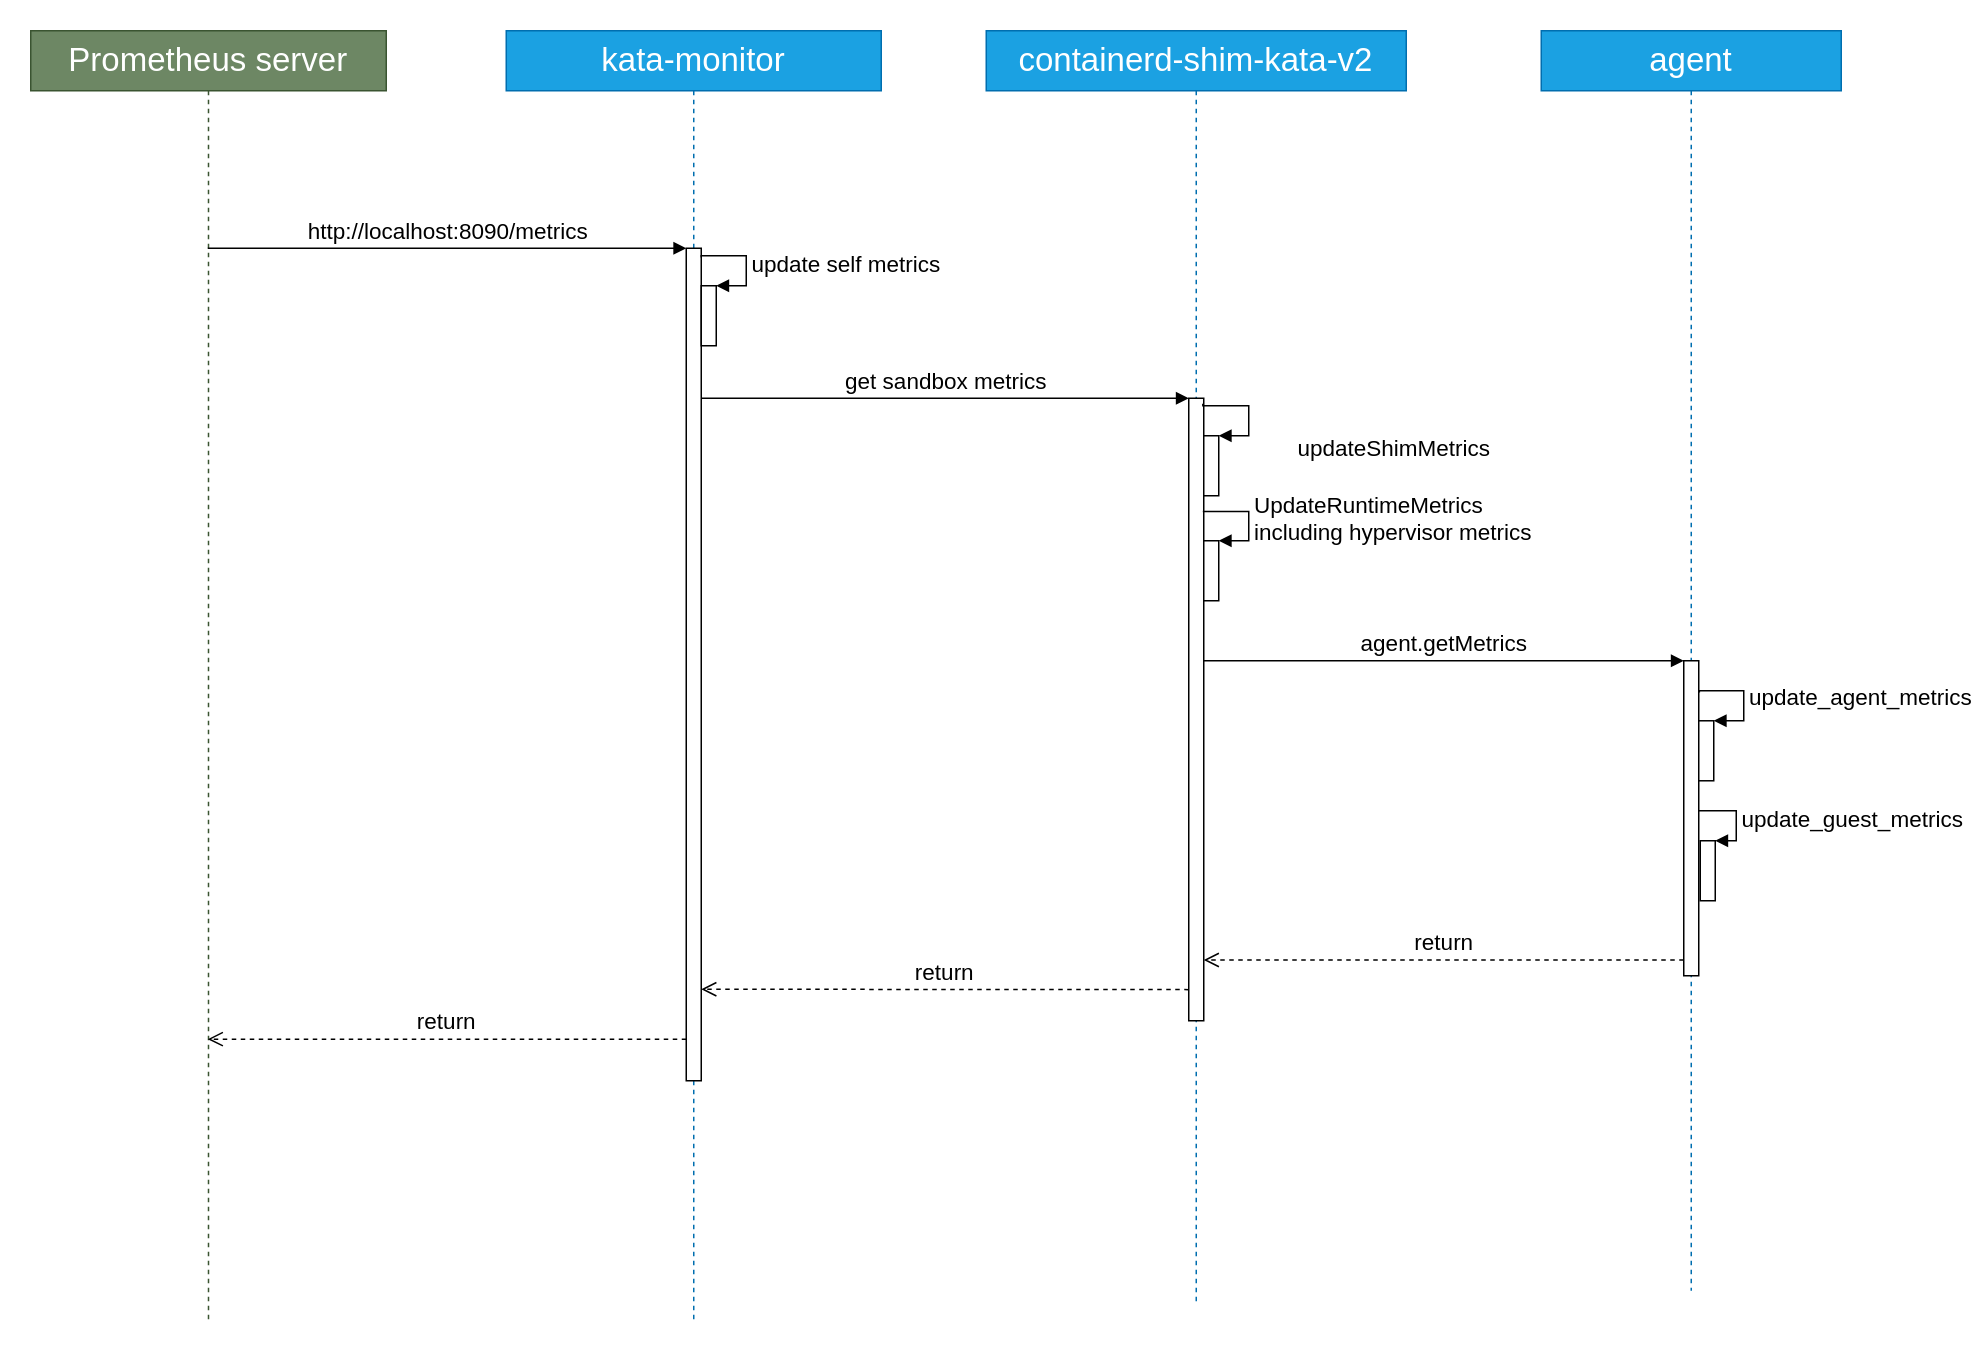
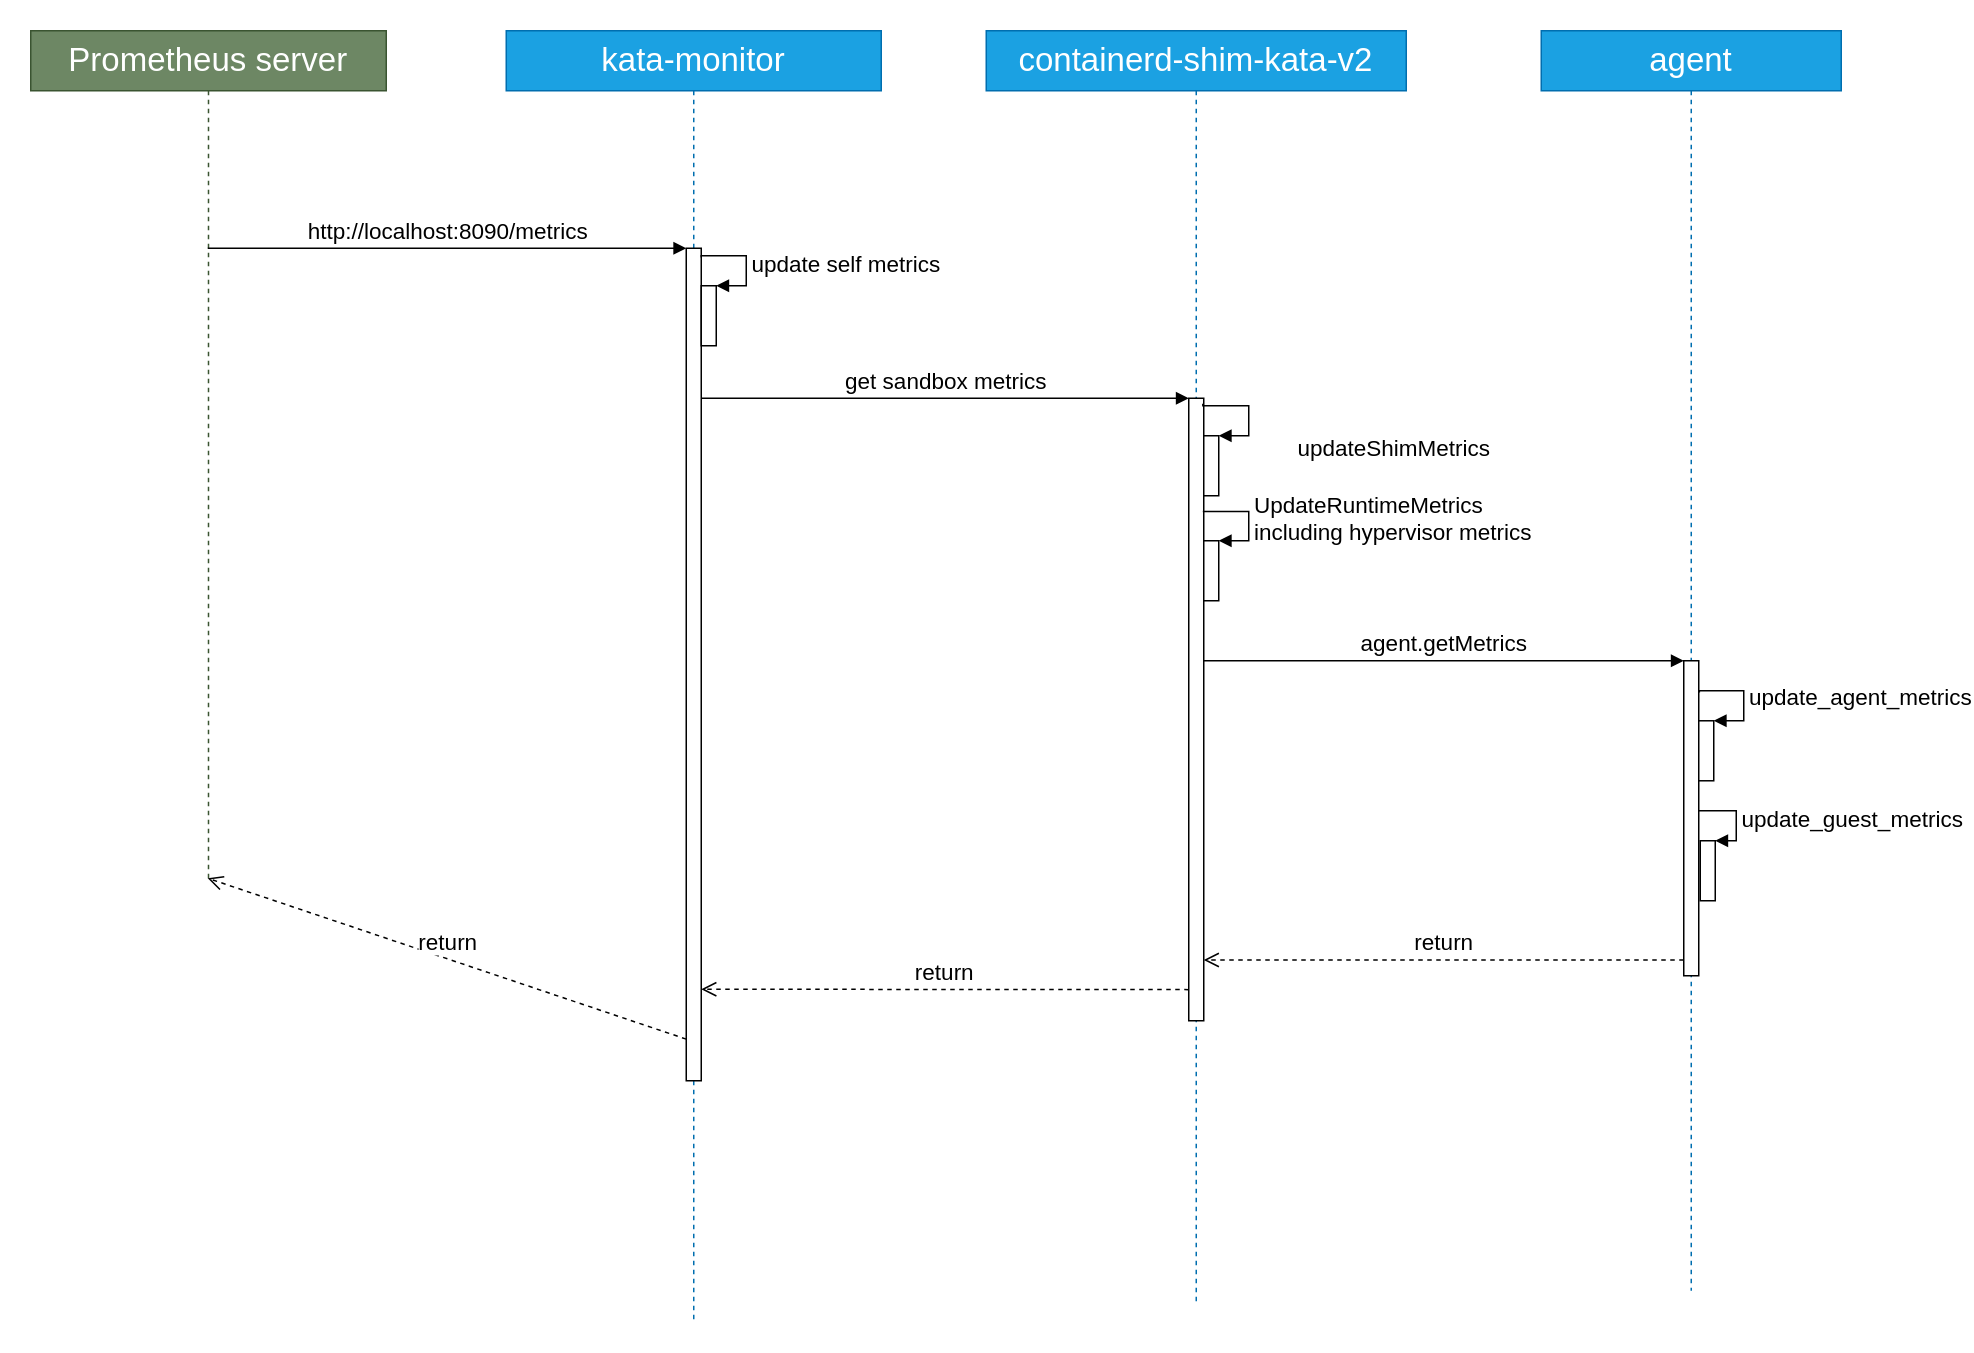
- <mxCell id="2" value="Prometheus server" style="shape=umlLifeline;perimeter=lifelinePerimeter;whiteSpace=wrap;html=1;container=1;collapsible=0;recursiveResize=0;outlineConnect=0;fontSize=22;fillColor=#6d8764;strokeColor=#3A5431;fontColor=#ffffff;" parent="1" vertex="1"><mxGeometry x="20" y="20" width="237" height="860" as="geometry" /></mxCell>
+ <mxCell id="2" value="Prometheus server" style="shape=umlLifeline;perimeter=lifelinePerimeter;whiteSpace=wrap;html=1;container=1;collapsible=0;recursiveResize=0;outlineConnect=0;fontSize=22;fillColor=#6d8764;strokeColor=#3A5431;fontColor=#ffffff;" parent="1" vertex="1"><mxGeometry x="20" y="20" width="237" height="565" as="geometry" /></mxCell>
